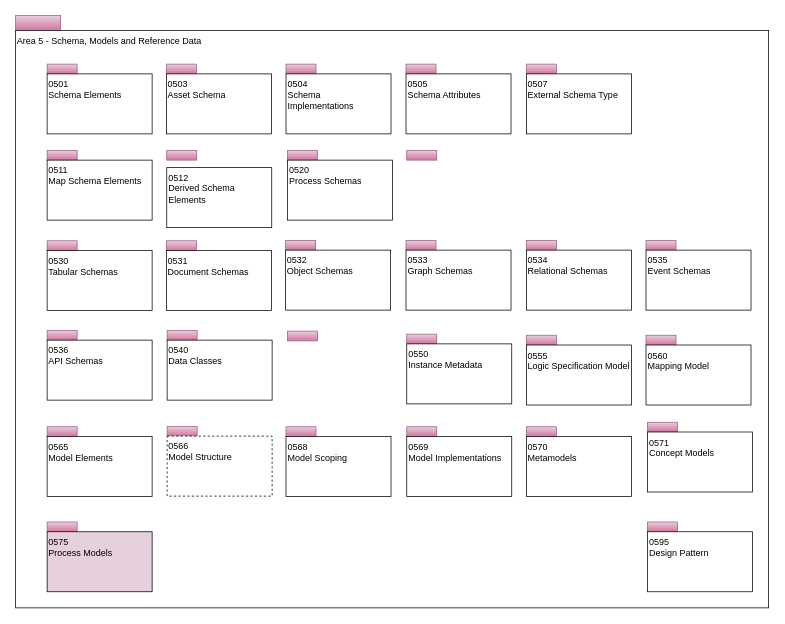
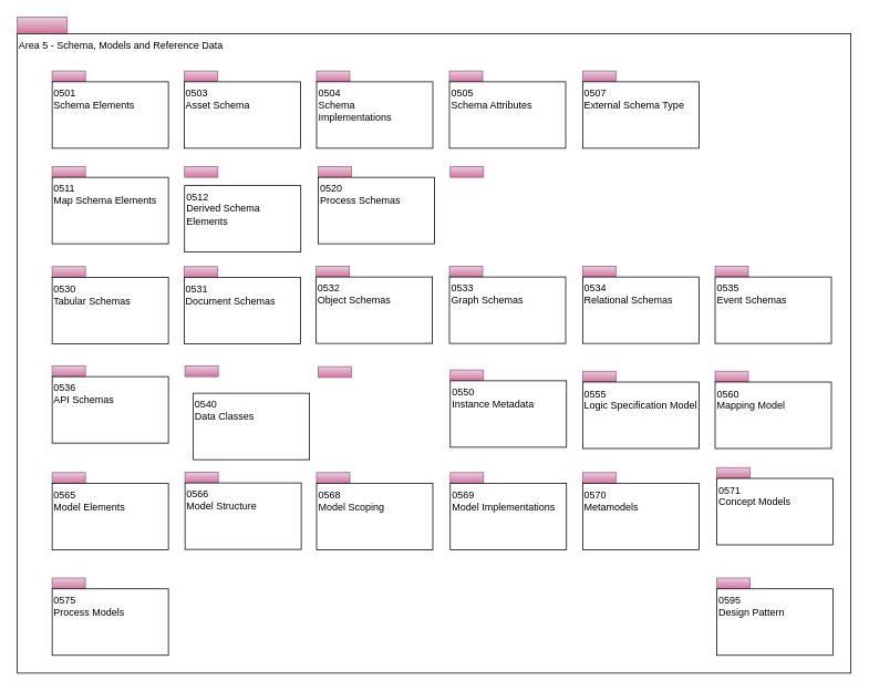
- <mxCell id="23" value="0540&lt;br&gt;Data Classes&lt;br&gt;" style="rounded=0;whiteSpace=wrap;html=1;align=left;verticalAlign=top;" parent="1" vertex="1"><mxGeometry x="222" y="453" width="140" height="80" as="geometry" /></mxCell>
+ <mxCell id="23" value="0540&lt;br&gt;Data Classes&lt;br&gt;" style="rounded=0;whiteSpace=wrap;html=1;align=left;verticalAlign=top;" parent="1" vertex="1"><mxGeometry x="232" y="473" width="140" height="80" as="geometry" /></mxCell>
- <mxCell id="48" value="0566&lt;br&gt;Model Structure" style="rounded=0;whiteSpace=wrap;html=1;align=left;verticalAlign=top;dashed=1;" parent="1" vertex="1"><mxGeometry x="222" y="581" width="140" height="80" as="geometry" /></mxCell>
+ <mxCell id="48" value="0566&lt;br&gt;Model Structure" style="rounded=0;whiteSpace=wrap;html=1;align=left;verticalAlign=top;" parent="1" vertex="1"><mxGeometry x="222" y="581" width="140" height="80" as="geometry" /></mxCell>
- <mxCell id="42" value="0575&lt;br&gt;Process Models" style="rounded=0;whiteSpace=wrap;html=1;align=left;verticalAlign=top;fillColor=#e6d0de;" parent="1" vertex="1"><mxGeometry x="62" y="708.5" width="140" height="80" as="geometry" /></mxCell>
+ <mxCell id="42" value="0575&lt;br&gt;Process Models" style="rounded=0;whiteSpace=wrap;html=1;align=left;verticalAlign=top;" parent="1" vertex="1"><mxGeometry x="62" y="708.5" width="140" height="80" as="geometry" /></mxCell>
